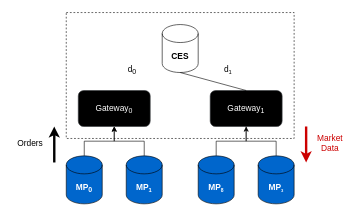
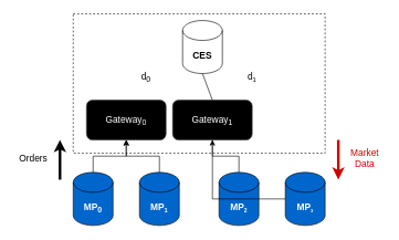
- <mxCell id="3" value="&lt;font style=&quot;font-size: 14px;&quot;&gt;&lt;b&gt;CES&lt;/b&gt;&lt;/font&gt;" style="shape=cylinder3;whiteSpace=wrap;html=1;boundedLbl=1;backgroundOutline=1;size=15;fontFamily=Arial;" parent="1" vertex="1"><mxGeometry x="270" y="40" width="60" height="80" as="geometry" /></mxCell>
+ <mxCell id="3" value="&lt;font style=&quot;font-size: 14px;&quot;&gt;&lt;b&gt;CES&lt;/b&gt;&lt;/font&gt;" style="shape=cylinder3;whiteSpace=wrap;html=1;boundedLbl=1;backgroundOutline=1;size=15;fontFamily=Arial;" parent="1" vertex="1"><mxGeometry x="275" y="30" width="60" height="80" as="geometry" /></mxCell>
- <mxCell id="5" value="&lt;font style=&quot;font-size: 14px;&quot;&gt;Gateway&lt;sub&gt;1&lt;/sub&gt;&lt;/font&gt;" style="rounded=1;whiteSpace=wrap;html=1;fillColor=#000000;strokeColor=#36393d;gradientColor=none;fontColor=#FFFFFF;fontFamily=Arial;" parent="1" vertex="1"><mxGeometry x="350" y="150" width="120" height="60" as="geometry" /></mxCell>
+ <mxCell id="5" value="&lt;font style=&quot;font-size: 14px;&quot;&gt;Gateway&lt;sub&gt;1&lt;/sub&gt;&lt;/font&gt;" style="rounded=1;whiteSpace=wrap;html=1;fillColor=#000000;strokeColor=#36393d;gradientColor=none;fontColor=#FFFFFF;fontFamily=Arial;" parent="1" vertex="1"><mxGeometry x="260" y="150" width="120" height="60" as="geometry" /></mxCell>
- <mxCell id="12" value="&lt;font style=&quot;&quot; color=&quot;#ffffff&quot;&gt;&lt;b style=&quot;&quot;&gt;&lt;span style=&quot;font-size: 14px;&quot;&gt;MP&lt;/span&gt;&lt;font size=&quot;1&quot;&gt;&lt;sub&gt;8&lt;/sub&gt;&lt;/font&gt;&lt;/b&gt;&lt;/font&gt;" style="shape=cylinder3;whiteSpace=wrap;html=1;boundedLbl=1;backgroundOutline=1;size=15;fillColor=#0066CC;fontFamily=Arial;" parent="1" vertex="1"><mxGeometry x="330" y="259" width="60" height="80" as="geometry" /></mxCell>
+ <mxCell id="12" value="&lt;font style=&quot;&quot; color=&quot;#ffffff&quot;&gt;&lt;b style=&quot;&quot;&gt;&lt;span style=&quot;font-size: 14px;&quot;&gt;MP&lt;/span&gt;&lt;font size=&quot;1&quot;&gt;&lt;sub&gt;2&lt;/sub&gt;&lt;/font&gt;&lt;/b&gt;&lt;/font&gt;" style="shape=cylinder3;whiteSpace=wrap;html=1;boundedLbl=1;backgroundOutline=1;size=15;fillColor=#0066CC;fontFamily=Arial;" parent="1" vertex="1"><mxGeometry x="330" y="259" width="60" height="80" as="geometry" /></mxCell>
